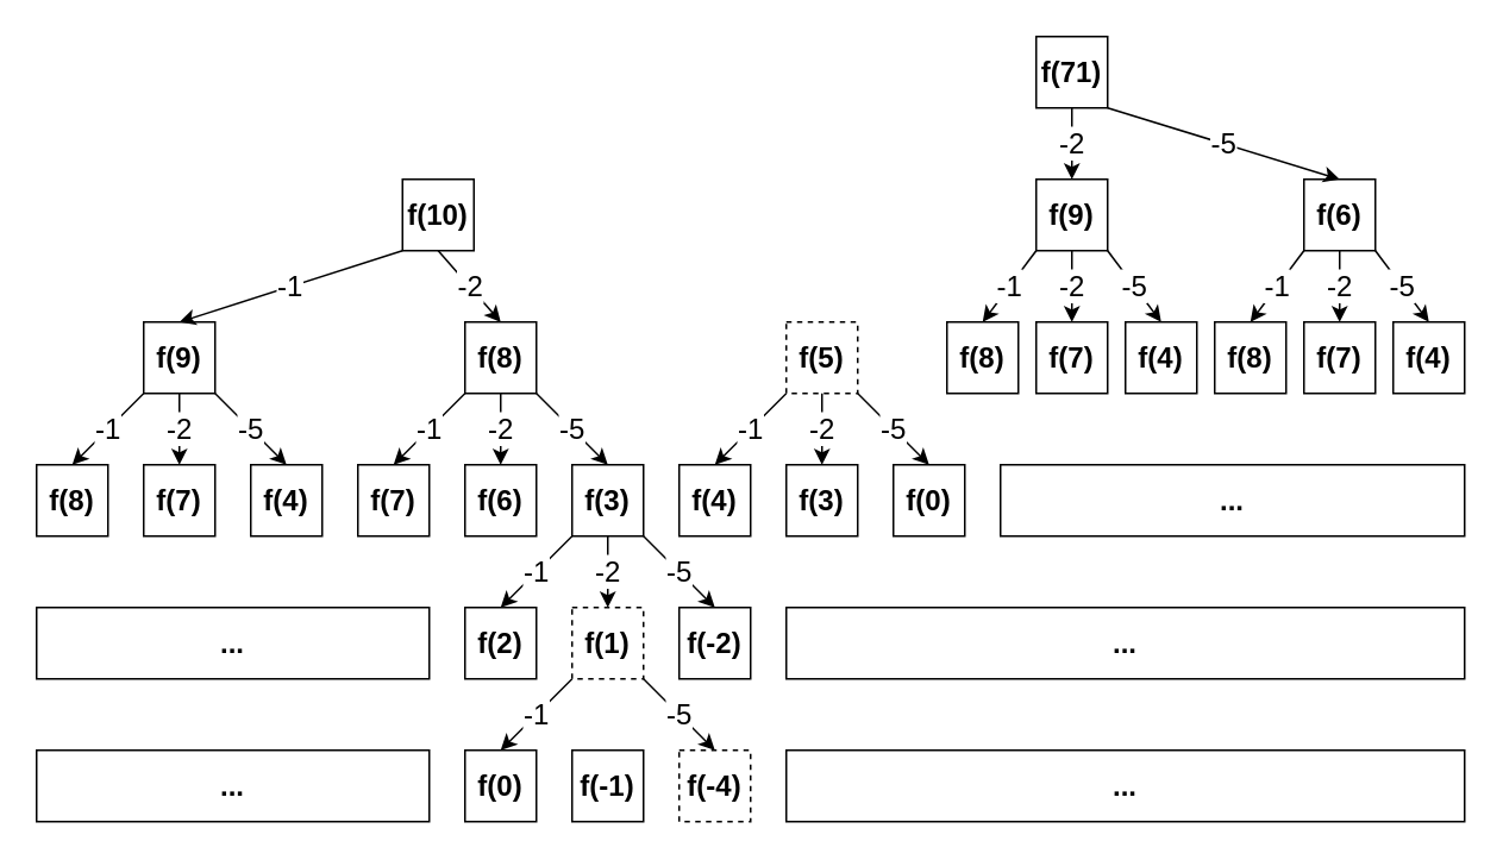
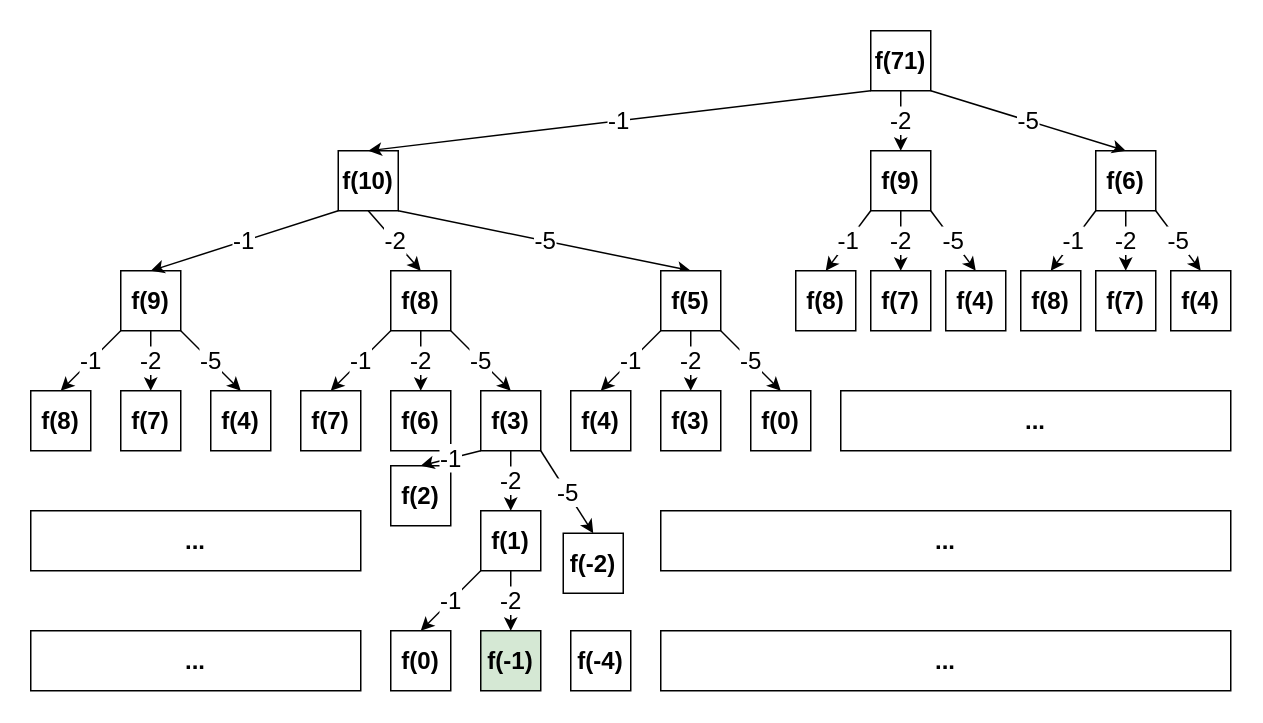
+ <mxCell id="6" value="-1" style="endArrow=classic;html=1;rounded=0;fontSize=16;exitX=0;exitY=1;exitDx=0;exitDy=0;entryX=0.5;entryY=0;entryDx=0;entryDy=0;" edge="1" parent="1" source="2" target="3"><mxGeometry width="50" height="50" relative="1" as="geometry"><mxPoint x="160" y="70" as="sourcePoint" /><mxPoint x="290" y="120" as="targetPoint" /></mxGeometry></mxCell>
+ <mxCell id="12" value="-5" style="endArrow=classic;html=1;rounded=0;fontSize=16;entryX=0.5;entryY=0;entryDx=0;entryDy=0;exitX=1;exitY=1;exitDx=0;exitDy=0;" edge="1" parent="1" target="37" source="3"><mxGeometry width="50" height="50" relative="1" as="geometry"><mxPoint x="310" y="160" as="sourcePoint" /><mxPoint x="440" y="180" as="targetPoint" /></mxGeometry></mxCell>
- <mxCell id="37" value="&lt;b&gt;&lt;font style=&quot;font-size: 16px;&quot;&gt;f(5)&lt;/font&gt;&lt;/b&gt;" style="rounded=0;whiteSpace=wrap;html=1;dashed=1;" vertex="1" parent="1"><mxGeometry x="440" y="180" width="40" height="40" as="geometry" /></mxCell>
+ <mxCell id="37" value="&lt;b&gt;&lt;font style=&quot;font-size: 16px;&quot;&gt;f(5)&lt;/font&gt;&lt;/b&gt;" style="rounded=0;whiteSpace=wrap;html=1;" vertex="1" parent="1"><mxGeometry x="440" y="180" width="40" height="40" as="geometry" /></mxCell>
- <mxCell id="45" value="&lt;b&gt;&lt;font style=&quot;font-size: 16px;&quot;&gt;f(2)&lt;/font&gt;&lt;/b&gt;" style="rounded=0;whiteSpace=wrap;html=1;" vertex="1" parent="1"><mxGeometry x="260" y="340" width="40" height="40" as="geometry" /></mxCell>
+ <mxCell id="45" value="&lt;b&gt;&lt;font style=&quot;font-size: 16px;&quot;&gt;f(2)&lt;/font&gt;&lt;/b&gt;" style="rounded=0;whiteSpace=wrap;html=1;" vertex="1" parent="1"><mxGeometry x="260" y="310" width="40" height="40" as="geometry" /></mxCell>
- <mxCell id="50" value="&lt;b&gt;&lt;font style=&quot;font-size: 16px;&quot;&gt;f(1)&lt;/font&gt;&lt;/b&gt;" style="rounded=0;whiteSpace=wrap;html=1;dashed=1;" vertex="1" parent="1"><mxGeometry x="320" y="340" width="40" height="40" as="geometry" /></mxCell>
+ <mxCell id="50" value="&lt;b&gt;&lt;font style=&quot;font-size: 16px;&quot;&gt;f(1)&lt;/font&gt;&lt;/b&gt;" style="rounded=0;whiteSpace=wrap;html=1;" vertex="1" parent="1"><mxGeometry x="320" y="340" width="40" height="40" as="geometry" /></mxCell>
- <mxCell id="46" value="&lt;b&gt;&lt;font style=&quot;font-size: 16px;&quot;&gt;f(-2)&lt;/font&gt;&lt;/b&gt;" style="rounded=0;whiteSpace=wrap;html=1;" vertex="1" parent="1"><mxGeometry x="380" y="340" width="40" height="40" as="geometry" /></mxCell>
+ <mxCell id="46" value="&lt;b&gt;&lt;font style=&quot;font-size: 16px;&quot;&gt;f(-2)&lt;/font&gt;&lt;/b&gt;" style="rounded=0;whiteSpace=wrap;html=1;" vertex="1" parent="1"><mxGeometry x="375" y="355" width="40" height="40" as="geometry" /></mxCell>
+ <mxCell id="54" value="-2" style="endArrow=classic;html=1;rounded=0;fontSize=16;entryX=0.5;entryY=0;entryDx=0;entryDy=0;exitX=0.5;exitY=1;exitDx=0;exitDy=0;" edge="1" parent="1" source="50" target="52"><mxGeometry width="50" height="50" relative="1" as="geometry"><mxPoint x="340" y="420" as="sourcePoint" /><mxPoint x="110" y="470" as="targetPoint" /></mxGeometry></mxCell>
- <mxCell id="53" value="-5" style="endArrow=classic;html=1;rounded=0;fontSize=16;entryX=0.5;entryY=0;entryDx=0;entryDy=0;exitX=1;exitY=1;exitDx=0;exitDy=0;" edge="1" parent="1" source="50" target="56"><mxGeometry width="50" height="50" relative="1" as="geometry"><mxPoint x="360" y="420" as="sourcePoint" /><mxPoint x="400" y="420" as="targetPoint" /></mxGeometry></mxCell>
- <mxCell id="52" value="&lt;b&gt;&lt;font style=&quot;font-size: 16px;&quot;&gt;f(-1)&lt;/font&gt;&lt;/b&gt;" style="rounded=0;whiteSpace=wrap;html=1;" vertex="1" parent="1"><mxGeometry x="320" y="420" width="40" height="40" as="geometry" /></mxCell>
+ <mxCell id="52" value="&lt;b&gt;&lt;font style=&quot;font-size: 16px;&quot;&gt;f(-1)&lt;/font&gt;&lt;/b&gt;" style="rounded=0;whiteSpace=wrap;html=1;fillColor=#d5e8d4;" vertex="1" parent="1"><mxGeometry x="320" y="420" width="40" height="40" as="geometry" /></mxCell>
- <mxCell id="56" value="&lt;b&gt;&lt;font style=&quot;font-size: 16px;&quot;&gt;f(-4)&lt;/font&gt;&lt;/b&gt;" style="rounded=0;whiteSpace=wrap;html=1;dashed=1;" vertex="1" parent="1"><mxGeometry x="380" y="420" width="40" height="40" as="geometry" /></mxCell>
+ <mxCell id="56" value="&lt;b&gt;&lt;font style=&quot;font-size: 16px;&quot;&gt;f(-4)&lt;/font&gt;&lt;/b&gt;" style="rounded=0;whiteSpace=wrap;html=1;" vertex="1" parent="1"><mxGeometry x="380" y="420" width="40" height="40" as="geometry" /></mxCell>
